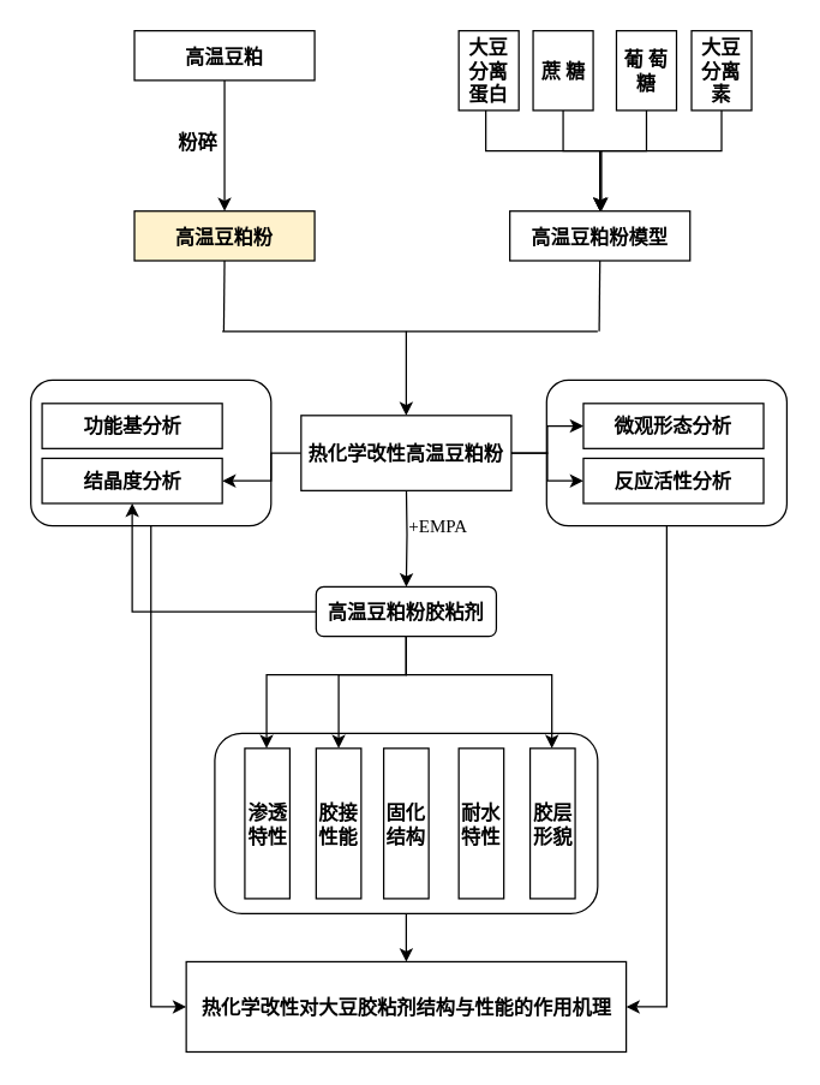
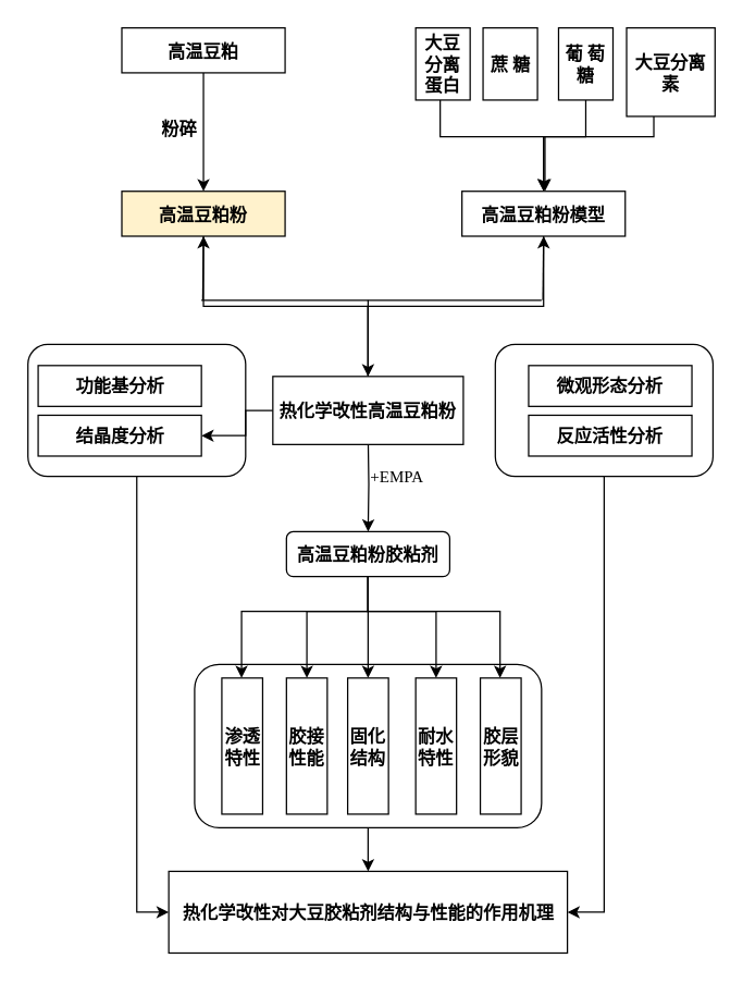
- <mxCell id="18" value="大豆分离素" style="rounded=0;whiteSpace=wrap;html=1;fontStyle=1;fontSize=13;fontFamily=宋体;" parent="1" vertex="1"><mxGeometry x="460" y="20" width="40" height="53" as="geometry" /></mxCell>
+ <mxCell id="18" value="大豆分离素" style="rounded=0;whiteSpace=wrap;html=1;fontStyle=1;fontSize=13;fontFamily=宋体;" parent="1" vertex="1"><mxGeometry x="460" y="20" width="65" height="65" as="geometry" /></mxCell>
- <mxCell id="13" style="edgeStyle=orthogonalEdgeStyle;rounded=0;orthogonalLoop=1;jettySize=auto;html=1;entryX=0.5;entryY=0;entryDx=0;entryDy=0;" edge="1" parent="1" source="14" target="10"><mxGeometry relative="1" as="geometry"><Array as="points"><mxPoint x="375" y="100" /><mxPoint x="399" y="100" /></Array></mxGeometry></mxCell>
- <mxCell id="19" style="edgeStyle=orthogonalEdgeStyle;rounded=0;orthogonalLoop=1;jettySize=auto;html=1;entryX=0;entryY=0.5;entryDx=0;entryDy=0;" parent="1" source="22" target="41" edge="1"><mxGeometry relative="1" as="geometry" /></mxCell>
+ <mxCell id="19" style="edgeStyle=orthogonalEdgeStyle;rounded=0;orthogonalLoop=1;jettySize=auto;html=1;" parent="1" source="22" target="9" edge="1"><mxGeometry relative="1" as="geometry" /></mxCell>
- <mxCell id="20" style="edgeStyle=orthogonalEdgeStyle;rounded=0;orthogonalLoop=1;jettySize=auto;html=1;entryX=0;entryY=0.5;entryDx=0;entryDy=0;" parent="1" source="22" target="39" edge="1"><mxGeometry relative="1" as="geometry" /></mxCell>
+ <mxCell id="20" style="edgeStyle=orthogonalEdgeStyle;rounded=0;orthogonalLoop=1;jettySize=auto;html=1;" parent="1" source="22" target="10" edge="1"><mxGeometry relative="1" as="geometry" /></mxCell>
- <mxCell id="27" style="edgeStyle=orthogonalEdgeStyle;rounded=0;orthogonalLoop=1;jettySize=auto;html=1;" parent="1" source="31" target="40" edge="1"><mxGeometry relative="1" as="geometry" /></mxCell>
+ <mxCell id="27" style="edgeStyle=orthogonalEdgeStyle;rounded=0;orthogonalLoop=1;jettySize=auto;html=1;" parent="1" source="31" target="35" edge="1"><mxGeometry relative="1" as="geometry" /></mxCell>
+ <mxCell id="26" style="edgeStyle=orthogonalEdgeStyle;rounded=0;orthogonalLoop=1;jettySize=auto;html=1;" parent="1" source="31" target="36" edge="1"><mxGeometry relative="1" as="geometry"><Array as="points"><mxPoint x="270" y="448.5" /><mxPoint x="320" y="448.5" /></Array></mxGeometry></mxCell>
